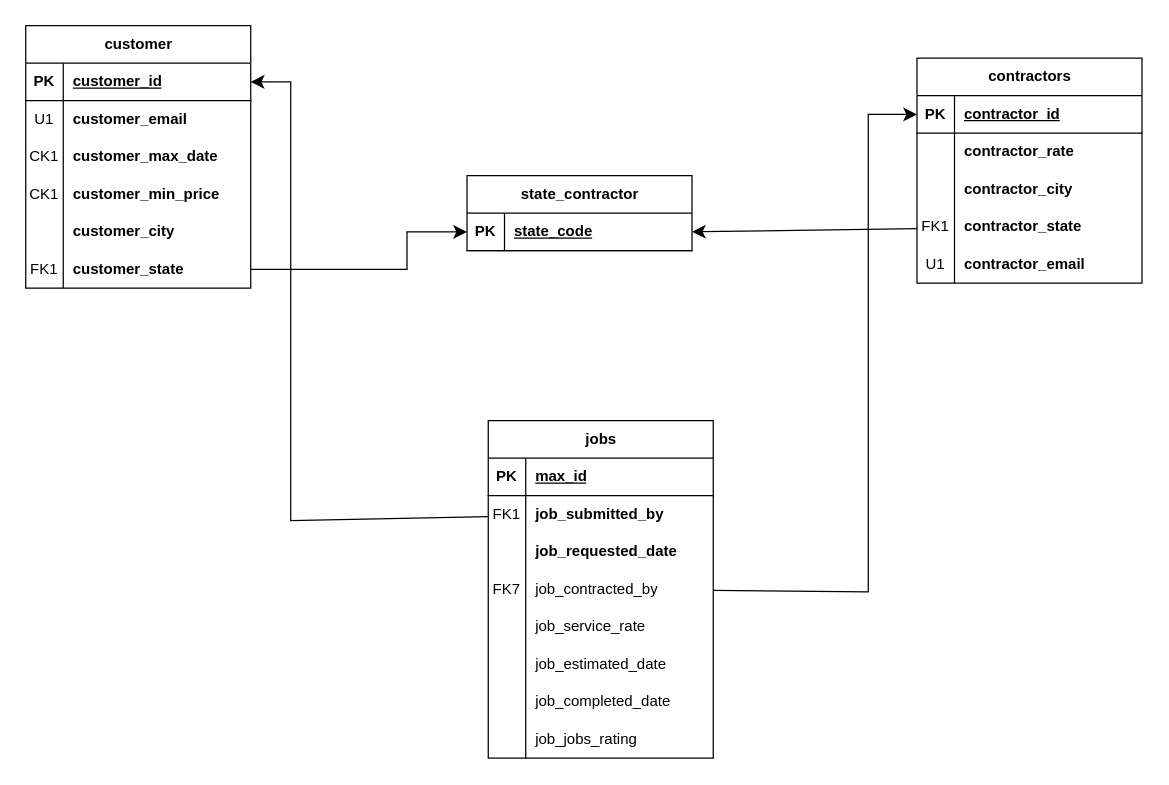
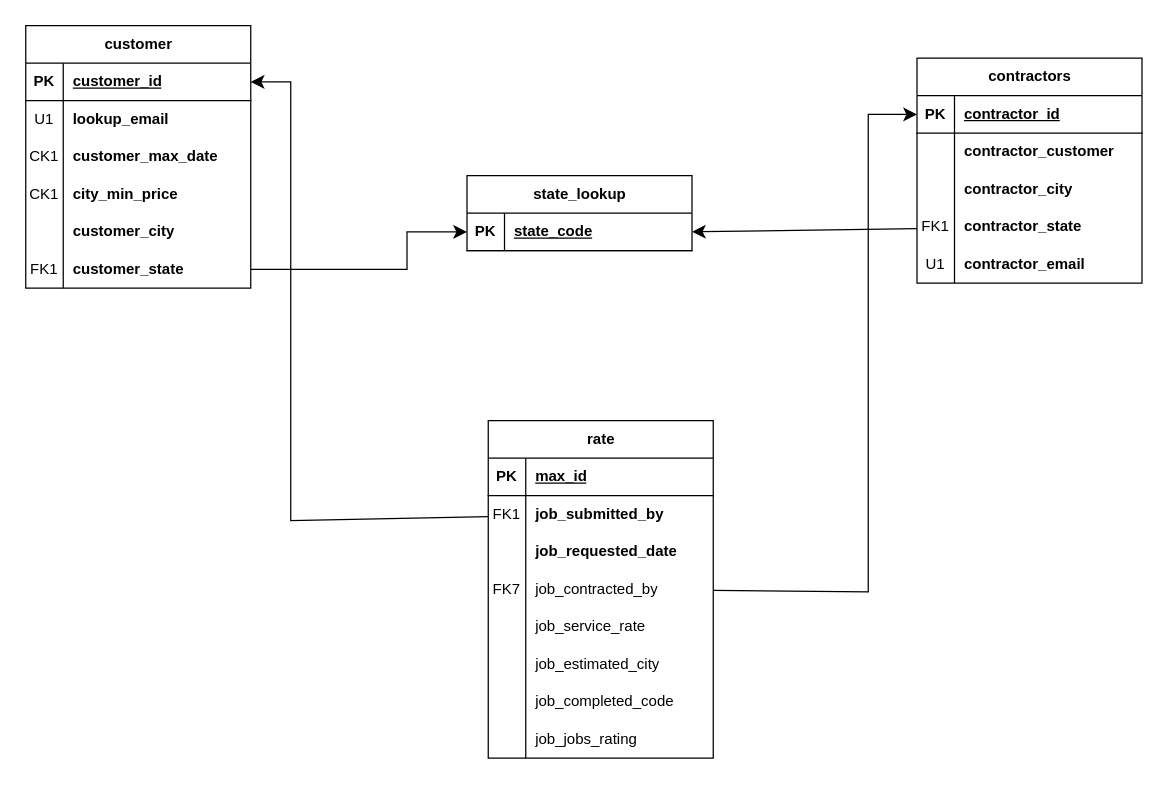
- <mxCell id="8" value="&lt;b&gt;customer_email&lt;/b&gt;" style="shape=partialRectangle;connectable=0;fillColor=none;top=0;left=0;bottom=0;right=0;align=left;spacingLeft=6;overflow=hidden;whiteSpace=wrap;html=1;" vertex="1" parent="6"><mxGeometry x="30" width="150" height="30" as="geometry"><mxRectangle width="150" height="30" as="alternateBounds" /></mxGeometry></mxCell>
+ <mxCell id="8" value="&lt;b&gt;lookup_email&lt;/b&gt;" style="shape=partialRectangle;connectable=0;fillColor=none;top=0;left=0;bottom=0;right=0;align=left;spacingLeft=6;overflow=hidden;whiteSpace=wrap;html=1;" vertex="1" parent="6"><mxGeometry x="30" width="150" height="30" as="geometry"><mxRectangle width="150" height="30" as="alternateBounds" /></mxGeometry></mxCell>
- <mxCell id="27" value="&lt;b&gt;contractor_rate&lt;/b&gt;" style="shape=partialRectangle;connectable=0;fillColor=none;top=0;left=0;bottom=0;right=0;align=left;spacingLeft=6;overflow=hidden;whiteSpace=wrap;html=1;" vertex="1" parent="25"><mxGeometry x="30" width="150" height="30" as="geometry"><mxRectangle width="150" height="30" as="alternateBounds" /></mxGeometry></mxCell>
+ <mxCell id="27" value="&lt;b&gt;contractor_customer&lt;/b&gt;" style="shape=partialRectangle;connectable=0;fillColor=none;top=0;left=0;bottom=0;right=0;align=left;spacingLeft=6;overflow=hidden;whiteSpace=wrap;html=1;" vertex="1" parent="25"><mxGeometry x="30" width="150" height="30" as="geometry"><mxRectangle width="150" height="30" as="alternateBounds" /></mxGeometry></mxCell>
- <mxCell id="14" value="&lt;b&gt;customer_min_price&lt;/b&gt;" style="shape=partialRectangle;connectable=0;fillColor=none;top=0;left=0;bottom=0;right=0;align=left;spacingLeft=6;overflow=hidden;whiteSpace=wrap;html=1;" vertex="1" parent="12"><mxGeometry x="30" width="150" height="30" as="geometry"><mxRectangle width="150" height="30" as="alternateBounds" /></mxGeometry></mxCell>
+ <mxCell id="14" value="&lt;b&gt;city_min_price&lt;/b&gt;" style="shape=partialRectangle;connectable=0;fillColor=none;top=0;left=0;bottom=0;right=0;align=left;spacingLeft=6;overflow=hidden;whiteSpace=wrap;html=1;" vertex="1" parent="12"><mxGeometry x="30" width="150" height="30" as="geometry"><mxRectangle width="150" height="30" as="alternateBounds" /></mxGeometry></mxCell>
- <mxCell id="63" value="state_contractor" style="shape=table;startSize=30;container=1;collapsible=1;childLayout=tableLayout;fixedRows=1;rowLines=0;fontStyle=1;align=center;resizeLast=1;html=1;" vertex="1" parent="1"><mxGeometry x="373" y="140" width="180" height="60" as="geometry" /></mxCell>
+ <mxCell id="63" value="state_lookup" style="shape=table;startSize=30;container=1;collapsible=1;childLayout=tableLayout;fixedRows=1;rowLines=0;fontStyle=1;align=center;resizeLast=1;html=1;" vertex="1" parent="1"><mxGeometry x="373" y="140" width="180" height="60" as="geometry" /></mxCell>
- <mxCell id="38" value="jobs" style="shape=table;startSize=30;container=1;collapsible=1;childLayout=tableLayout;fixedRows=1;rowLines=0;fontStyle=1;align=center;resizeLast=1;html=1;" vertex="1" parent="1"><mxGeometry x="390" y="336" width="180" height="270" as="geometry" /></mxCell>
+ <mxCell id="38" value="rate" style="shape=table;startSize=30;container=1;collapsible=1;childLayout=tableLayout;fixedRows=1;rowLines=0;fontStyle=1;align=center;resizeLast=1;html=1;" vertex="1" parent="1"><mxGeometry x="390" y="336" width="180" height="270" as="geometry" /></mxCell>
- <mxCell id="56" value="job_estimated_date" style="shape=partialRectangle;connectable=0;fillColor=none;top=0;left=0;bottom=0;right=0;align=left;spacingLeft=6;overflow=hidden;whiteSpace=wrap;html=1;" vertex="1" parent="54"><mxGeometry x="30" width="150" height="30" as="geometry"><mxRectangle width="150" height="30" as="alternateBounds" /></mxGeometry></mxCell>
+ <mxCell id="56" value="job_estimated_city" style="shape=partialRectangle;connectable=0;fillColor=none;top=0;left=0;bottom=0;right=0;align=left;spacingLeft=6;overflow=hidden;whiteSpace=wrap;html=1;" vertex="1" parent="54"><mxGeometry x="30" width="150" height="30" as="geometry"><mxRectangle width="150" height="30" as="alternateBounds" /></mxGeometry></mxCell>
- <mxCell id="59" value="job_completed_date" style="shape=partialRectangle;connectable=0;fillColor=none;top=0;left=0;bottom=0;right=0;align=left;spacingLeft=6;overflow=hidden;whiteSpace=wrap;html=1;" vertex="1" parent="57"><mxGeometry x="30" width="150" height="30" as="geometry"><mxRectangle width="150" height="30" as="alternateBounds" /></mxGeometry></mxCell>
+ <mxCell id="59" value="job_completed_code" style="shape=partialRectangle;connectable=0;fillColor=none;top=0;left=0;bottom=0;right=0;align=left;spacingLeft=6;overflow=hidden;whiteSpace=wrap;html=1;" vertex="1" parent="57"><mxGeometry x="30" width="150" height="30" as="geometry"><mxRectangle width="150" height="30" as="alternateBounds" /></mxGeometry></mxCell>
